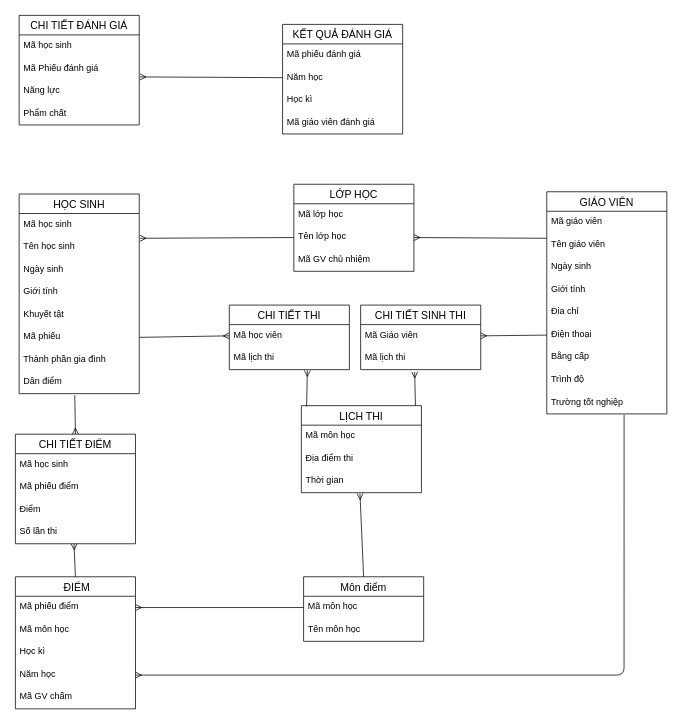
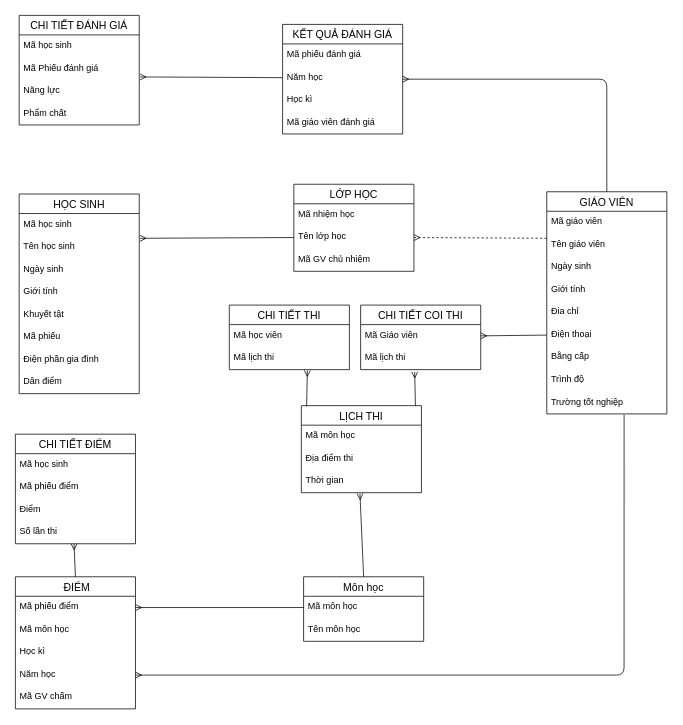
+ <mxCell id="59" value="" style="fontSize=12;html=1;endArrow=ERmany;exitX=0.5;exitY=0;exitDx=0;exitDy=0;entryX=1;entryY=0.5;entryDx=0;entryDy=0;" edge="1" parent="1" source="11" target="49"><mxGeometry width="100" height="100" relative="1" as="geometry"><mxPoint x="876" y="232" as="sourcePoint" /><mxPoint x="638.04" y="114" as="targetPoint" /><Array as="points"><mxPoint x="808" y="105" /></Array></mxGeometry></mxCell>
- <mxCell id="22" value="Mã lớp học" style="text;strokeColor=none;fillColor=none;spacingLeft=4;spacingRight=4;overflow=hidden;rotatable=0;points=[[0,0.5],[1,0.5]];portConstraint=eastwest;fontSize=12;fontStyle=0" vertex="1" parent="21"><mxGeometry y="26" width="160" height="30" as="geometry" /></mxCell>
+ <mxCell id="22" value="Mã nhiệm học" style="text;strokeColor=none;fillColor=none;spacingLeft=4;spacingRight=4;overflow=hidden;rotatable=0;points=[[0,0.5],[1,0.5]];portConstraint=eastwest;fontSize=12;fontStyle=0" vertex="1" parent="21"><mxGeometry y="26" width="160" height="30" as="geometry" /></mxCell>
- <mxCell id="66" value="" style="fontSize=12;html=1;endArrow=ERmany;exitX=0;exitY=0.2;exitDx=0;exitDy=0;entryX=1;entryY=0.5;entryDx=0;entryDy=0;exitPerimeter=0;" edge="1" parent="1" source="13" target="23"><mxGeometry width="100" height="100" relative="1" as="geometry"><mxPoint x="109.08" y="536.01" as="sourcePoint" /><mxPoint x="110" y="588" as="targetPoint" /><Array as="points" /></mxGeometry></mxCell>
+ <mxCell id="66" value="" style="fontSize=12;html=1;endArrow=ERmany;exitX=0;exitY=0.2;exitDx=0;exitDy=0;entryX=1;entryY=0.5;entryDx=0;entryDy=0;exitPerimeter=0;dashed=1;" edge="1" parent="1" source="13" target="23"><mxGeometry width="100" height="100" relative="1" as="geometry"><mxPoint x="109.08" y="536.01" as="sourcePoint" /><mxPoint x="110" y="588" as="targetPoint" /><Array as="points" /></mxGeometry></mxCell>
- <mxCell id="32" value="CHI TIẾT SINH THI" style="swimlane;fontStyle=0;childLayout=stackLayout;horizontal=1;startSize=26;horizontalStack=0;resizeParent=1;resizeParentMax=0;resizeLast=0;collapsible=1;marginBottom=0;align=center;fontSize=14;" vertex="1" parent="1"><mxGeometry x="480" y="406" width="160" height="86" as="geometry" /></mxCell>
+ <mxCell id="32" value="CHI TIẾT COI THI" style="swimlane;fontStyle=0;childLayout=stackLayout;horizontal=1;startSize=26;horizontalStack=0;resizeParent=1;resizeParentMax=0;resizeLast=0;collapsible=1;marginBottom=0;align=center;fontSize=14;" vertex="1" parent="1"><mxGeometry x="480" y="406" width="160" height="86" as="geometry" /></mxCell>
- <mxCell id="68" value="" style="fontSize=12;html=1;endArrow=ERmany;exitX=1;exitY=0.5;exitDx=0;exitDy=0;entryX=0;entryY=0.5;entryDx=0;entryDy=0;" edge="1" parent="1" source="8" target="36"><mxGeometry width="100" height="100" relative="1" as="geometry"><mxPoint x="401" y="326" as="sourcePoint" /><mxPoint x="195.96" y="327" as="targetPoint" /><Array as="points" /></mxGeometry></mxCell>
- <mxCell id="9" value="Thành phần gia đình" style="text;strokeColor=none;fillColor=none;spacingLeft=4;spacingRight=4;overflow=hidden;rotatable=0;points=[[0,0.5],[1,0.5]];portConstraint=eastwest;fontSize=12;" vertex="1" parent="2"><mxGeometry y="206" width="160" height="30" as="geometry" /></mxCell>
+ <mxCell id="9" value="Điện phần gia đình" style="text;strokeColor=none;fillColor=none;spacingLeft=4;spacingRight=4;overflow=hidden;rotatable=0;points=[[0,0.5],[1,0.5]];portConstraint=eastwest;fontSize=12;" vertex="1" parent="2"><mxGeometry y="206" width="160" height="30" as="geometry" /></mxCell>
- <mxCell id="61" value="" style="fontSize=12;html=1;endArrow=ERmany;exitX=0.463;exitY=1.067;exitDx=0;exitDy=0;entryX=0.5;entryY=0;entryDx=0;entryDy=0;exitPerimeter=0;" edge="1" parent="1" source="10" target="44"><mxGeometry width="100" height="100" relative="1" as="geometry"><mxPoint x="386" y="113" as="sourcePoint" /><mxPoint x="195.96" y="112.01" as="targetPoint" /><Array as="points" /></mxGeometry></mxCell>
- <mxCell id="25" value="Môn điểm" style="swimlane;fontStyle=0;childLayout=stackLayout;horizontal=1;startSize=26;horizontalStack=0;resizeParent=1;resizeParentMax=0;resizeLast=0;collapsible=1;marginBottom=0;align=center;fontSize=14;" vertex="1" parent="1"><mxGeometry x="404" y="768" width="160" height="86" as="geometry" /></mxCell>
+ <mxCell id="25" value="Môn học" style="swimlane;fontStyle=0;childLayout=stackLayout;horizontal=1;startSize=26;horizontalStack=0;resizeParent=1;resizeParentMax=0;resizeLast=0;collapsible=1;marginBottom=0;align=center;fontSize=14;" vertex="1" parent="1"><mxGeometry x="404" y="768" width="160" height="86" as="geometry" /></mxCell>
